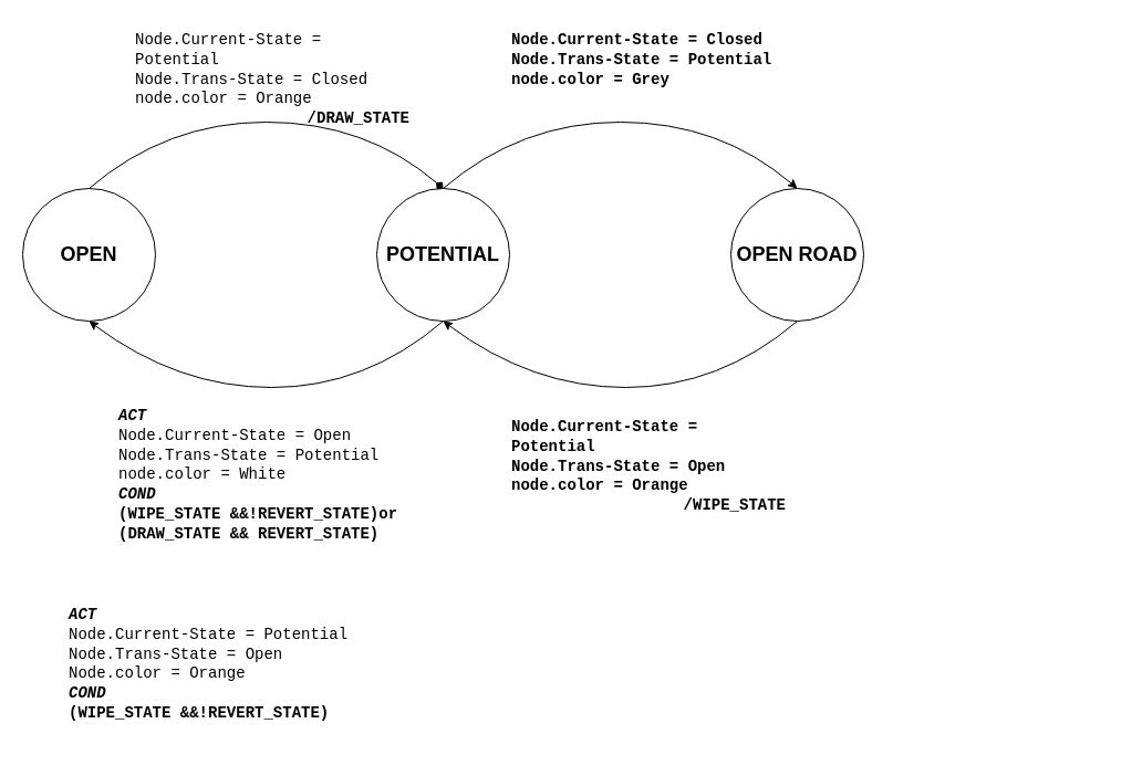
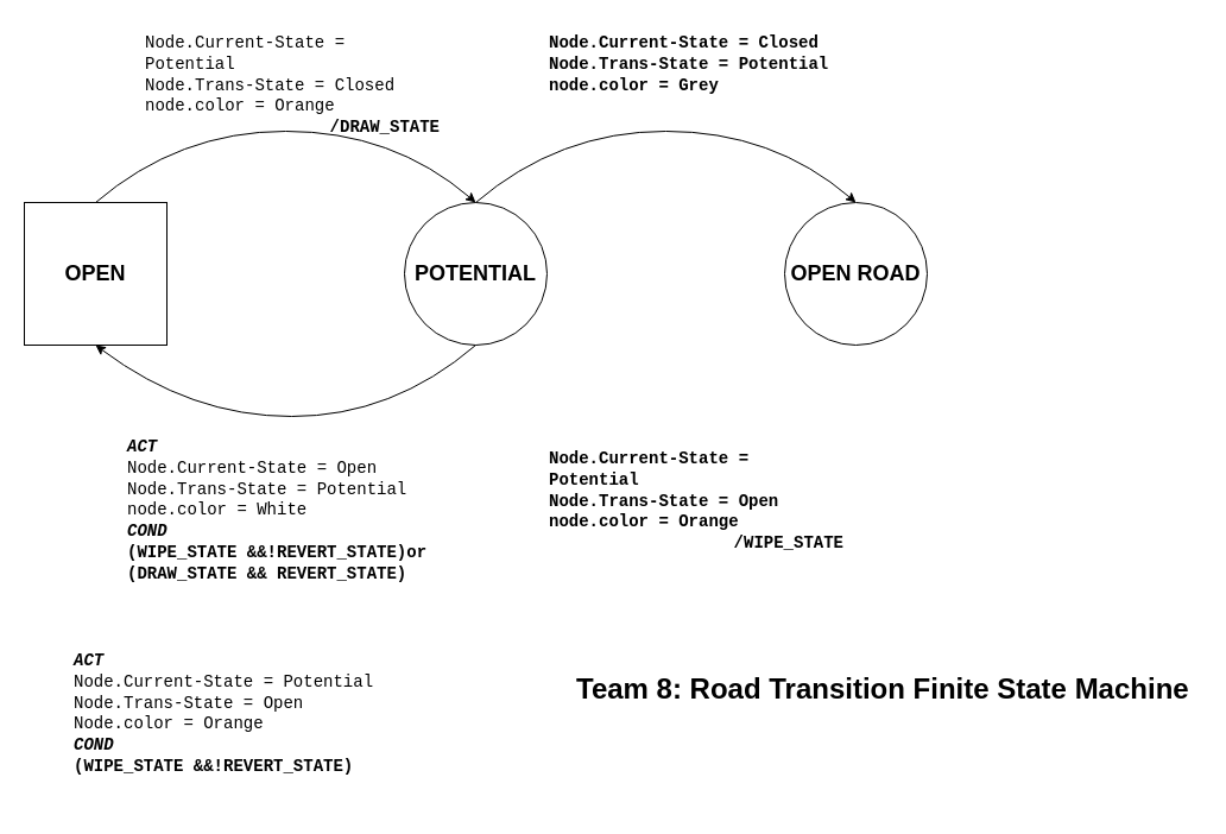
- <mxCell id="8" value="" style="curved=1;endArrow=diamond;html=1;rounded=0;exitX=0.5;exitY=0;exitDx=0;exitDy=0;entryX=0.5;entryY=0;entryDx=0;entryDy=0;" parent="1" source="4" target="2" edge="1"><mxGeometry width="50" height="50" relative="1" as="geometry"><mxPoint x="600" y="290" as="sourcePoint" /><mxPoint x="650" y="240" as="targetPoint" /><Array as="points"><mxPoint x="150" y="110" /><mxPoint x="330" y="110" /></Array></mxGeometry></mxCell>
+ <mxCell id="8" value="" style="curved=1;endArrow=classic;html=1;rounded=0;exitX=0.5;exitY=0;exitDx=0;exitDy=0;entryX=0.5;entryY=0;entryDx=0;entryDy=0;" parent="1" source="4" target="2" edge="1"><mxGeometry width="50" height="50" relative="1" as="geometry"><mxPoint x="600" y="290" as="sourcePoint" /><mxPoint x="650" y="240" as="targetPoint" /><Array as="points"><mxPoint x="150" y="110" /><mxPoint x="330" y="110" /></Array></mxGeometry></mxCell>
- <mxCell id="4" value="&lt;font style=&quot;font-size: 18px;&quot;&gt;&lt;b&gt;OPEN&lt;/b&gt;&lt;/font&gt;" style="ellipse;whiteSpace=wrap;html=1;aspect=fixed;fillColor=default;" parent="1" vertex="1"><mxGeometry y="170" width="120" height="120" as="geometry" x="20" /></mxCell>
+ <mxCell id="4" value="&lt;font style=&quot;font-size: 18px;&quot;&gt;&lt;b&gt;OPEN&lt;/b&gt;&lt;/font&gt;" style="whiteSpace=wrap;html=1;aspect=fixed;fillColor=default;rounded=0;" parent="1" vertex="1"><mxGeometry y="170" width="120" height="120" as="geometry" x="20" /></mxCell>
- <mxCell id="10" value="" style="curved=1;endArrow=classic;html=1;rounded=0;exitX=0.5;exitY=1;exitDx=0;exitDy=0;entryX=0.5;entryY=1;entryDx=0;entryDy=0;" parent="1" source="3" target="2" edge="1"><mxGeometry width="50" height="50" relative="1" as="geometry"><mxPoint x="590" y="410" as="sourcePoint" /><mxPoint x="910" y="410" as="targetPoint" /><Array as="points"><mxPoint x="650" y="350" /><mxPoint x="480" y="350" /></Array></mxGeometry></mxCell>
+ <mxCell id="12" value="&lt;h1&gt;Team 8: Road Transition Finite State Machine&lt;br&gt;&lt;/h1&gt;" style="text;html=1;strokeColor=none;fillColor=none;spacing=5;spacingTop=-20;whiteSpace=wrap;overflow=hidden;rounded=0;" parent="1" vertex="1"><mxGeometry x="480" y="560" width="530" height="30" as="geometry" /></mxCell>
